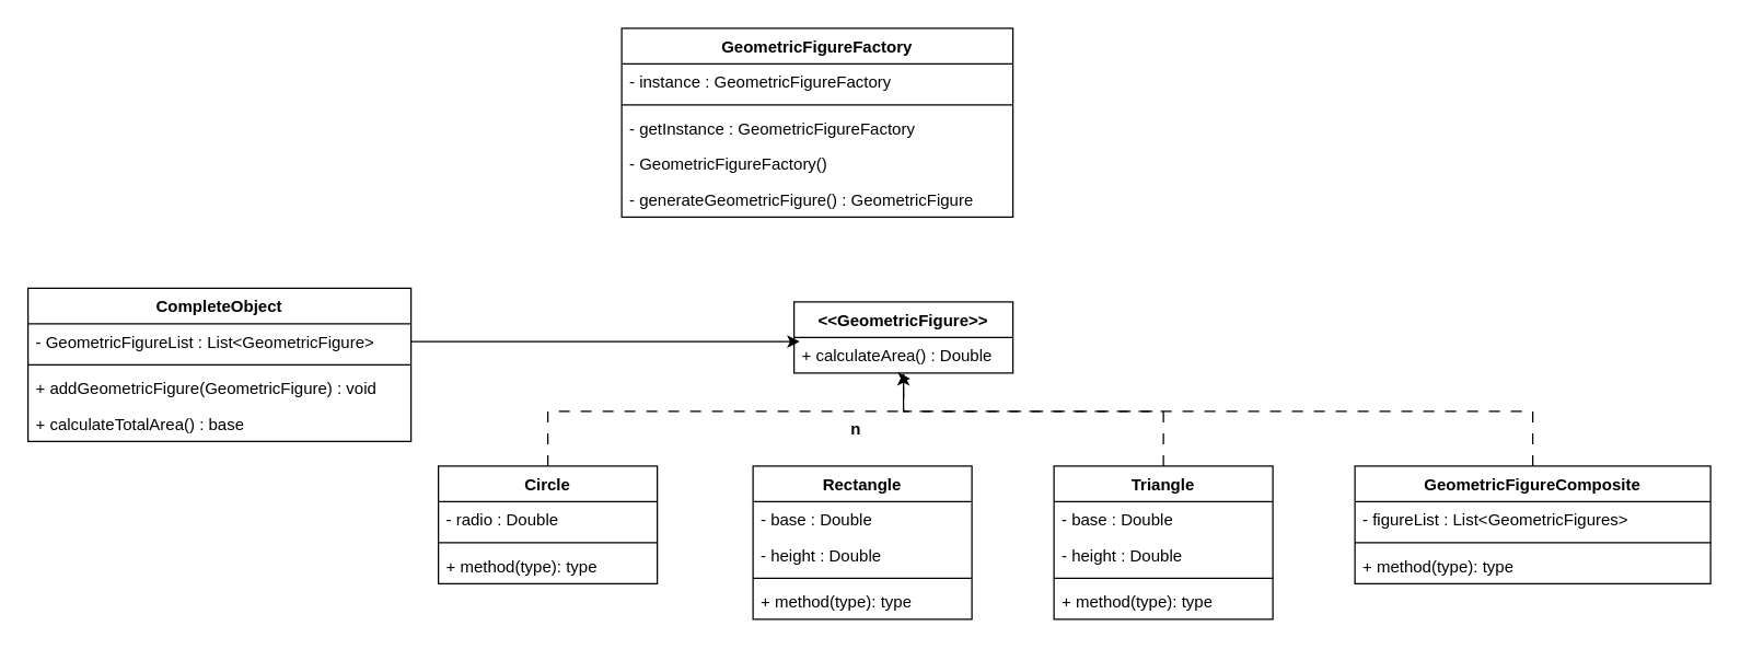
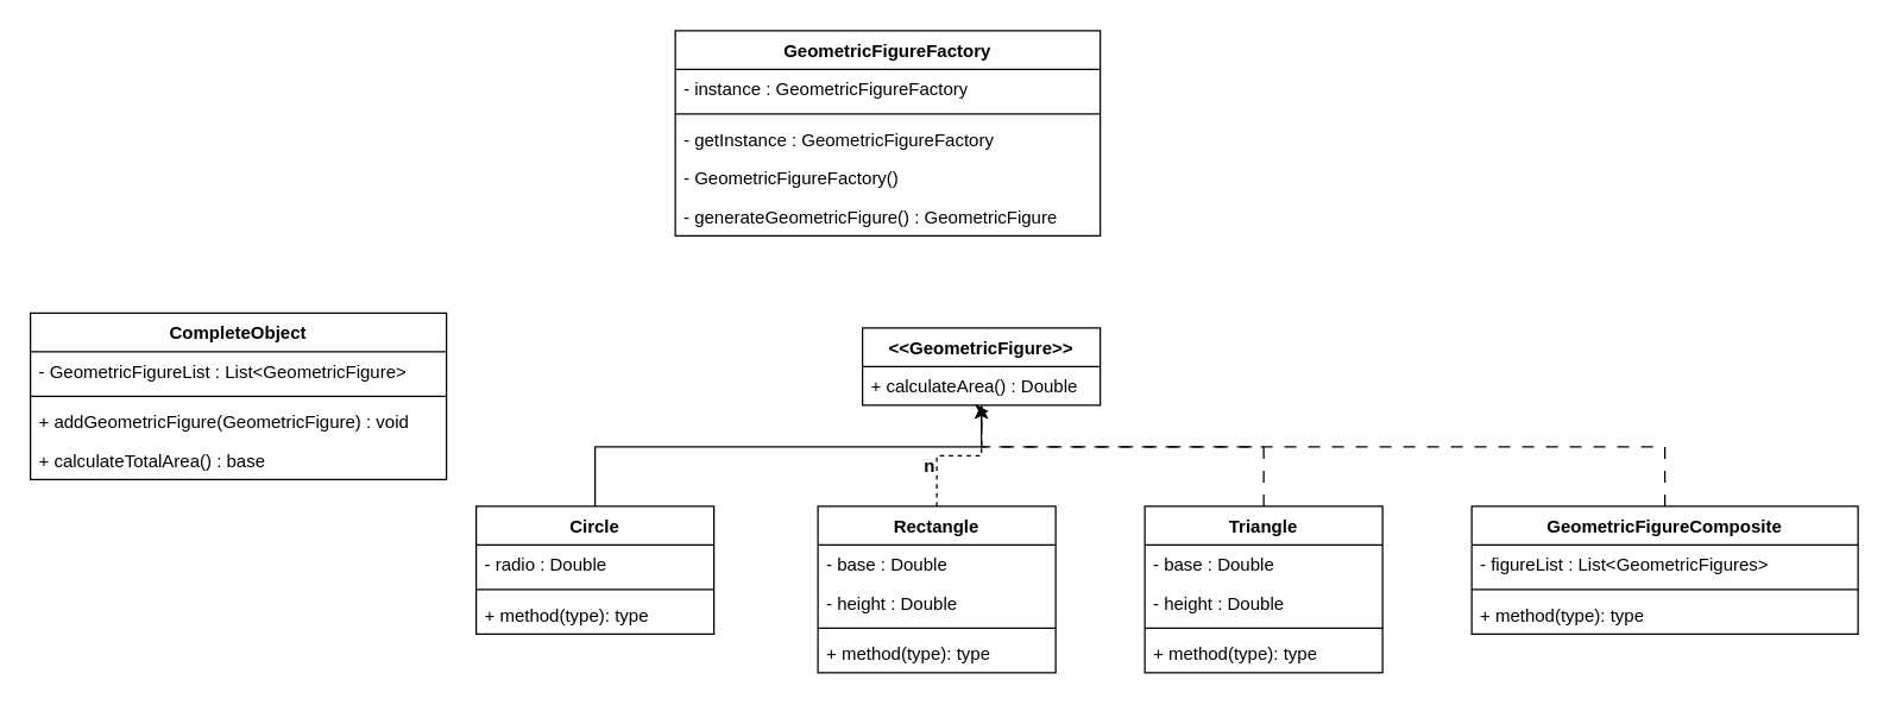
- <mxCell id="31" style="edgeStyle=orthogonalEdgeStyle;rounded=0;orthogonalLoop=1;jettySize=auto;html=1;entryX=0.025;entryY=0.115;entryDx=0;entryDy=0;entryPerimeter=0;" edge="1" parent="1" source="3" target="8"><mxGeometry relative="1" as="geometry" /></mxCell>
+ <mxCell id="14" style="edgeStyle=orthogonalEdgeStyle;rounded=0;orthogonalLoop=1;jettySize=auto;html=1;dashed=1;" edge="1" parent="1" source="15" target="7"><mxGeometry relative="1" as="geometry"><Array as="points"><mxPoint x="630" y="306" /><mxPoint x="660" y="306" /></Array></mxGeometry></mxCell>
- <mxCell id="9" style="edgeStyle=orthogonalEdgeStyle;rounded=0;orthogonalLoop=1;jettySize=auto;html=1;entryX=0.531;entryY=1.154;entryDx=0;entryDy=0;entryPerimeter=0;dashed=1;dashPattern=8 8;" edge="1" parent="1" source="10" target="8"><mxGeometry relative="1" as="geometry"><Array as="points"><mxPoint x="400" y="300" /><mxPoint x="660" y="300" /><mxPoint x="660" y="276" /></Array></mxGeometry></mxCell>
+ <mxCell id="9" style="edgeStyle=orthogonalEdgeStyle;rounded=0;orthogonalLoop=1;jettySize=auto;html=1;entryX=0.531;entryY=1.154;entryDx=0;entryDy=0;entryPerimeter=0;dashed=0;dashPattern=8 8;" edge="1" parent="1" source="10" target="8"><mxGeometry relative="1" as="geometry"><Array as="points"><mxPoint x="400" y="300" /><mxPoint x="660" y="300" /><mxPoint x="660" y="276" /></Array></mxGeometry></mxCell>
